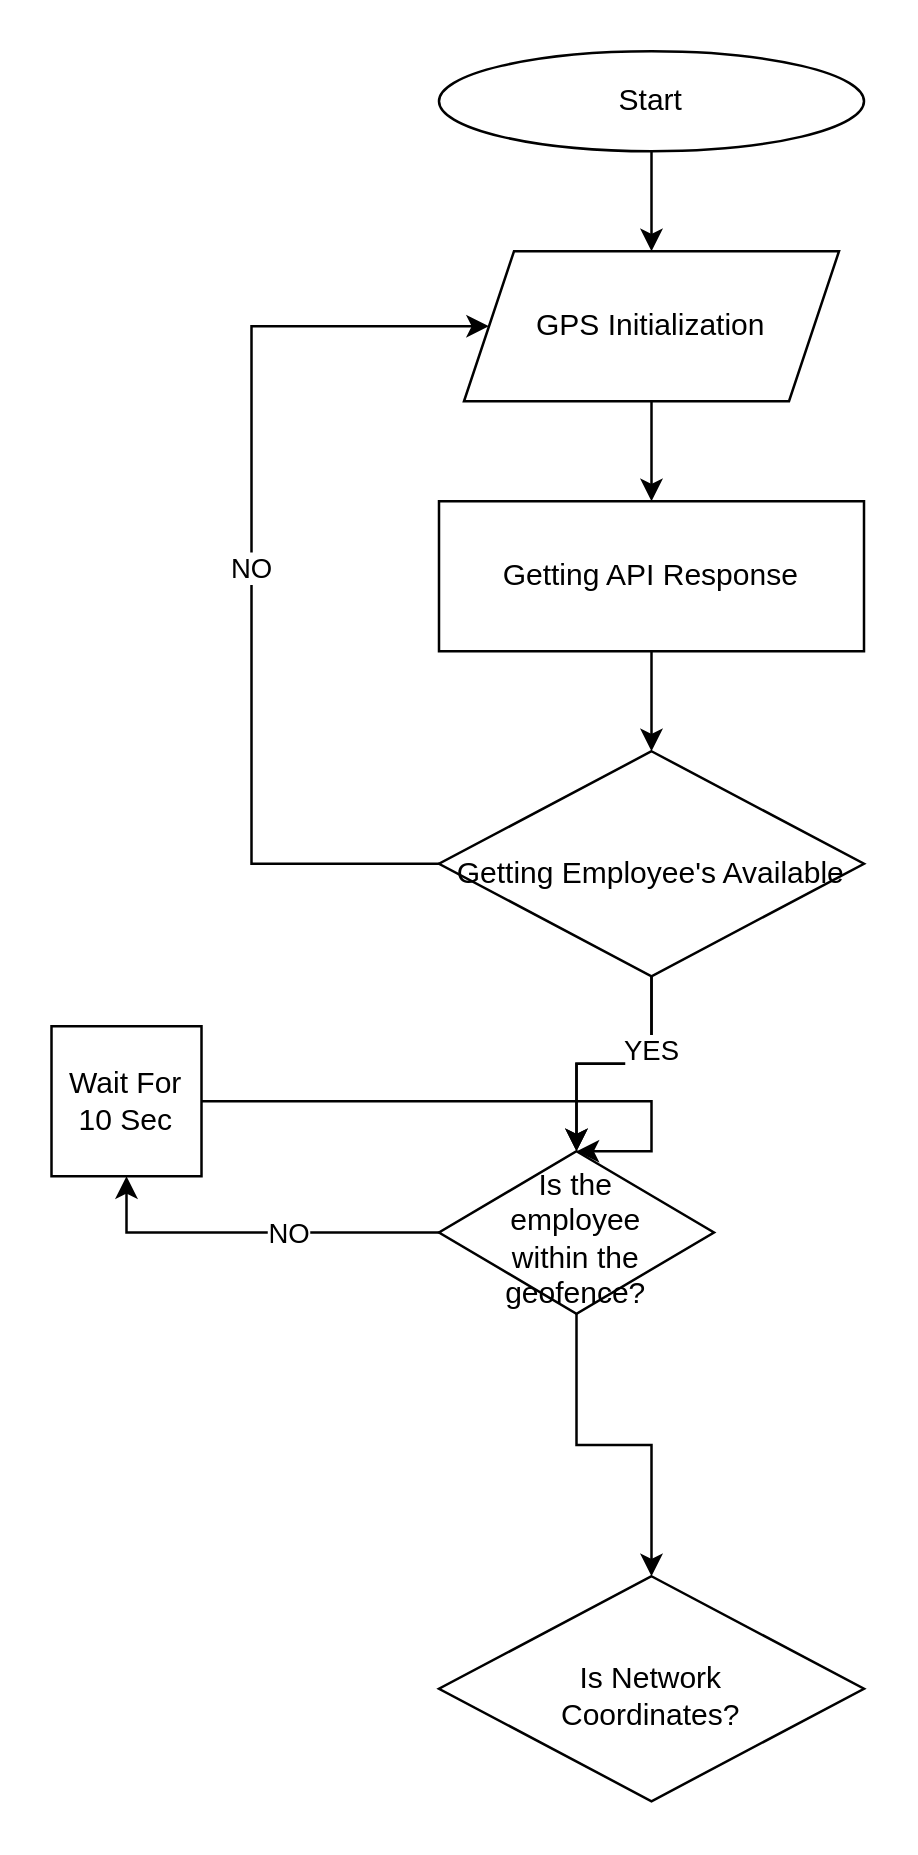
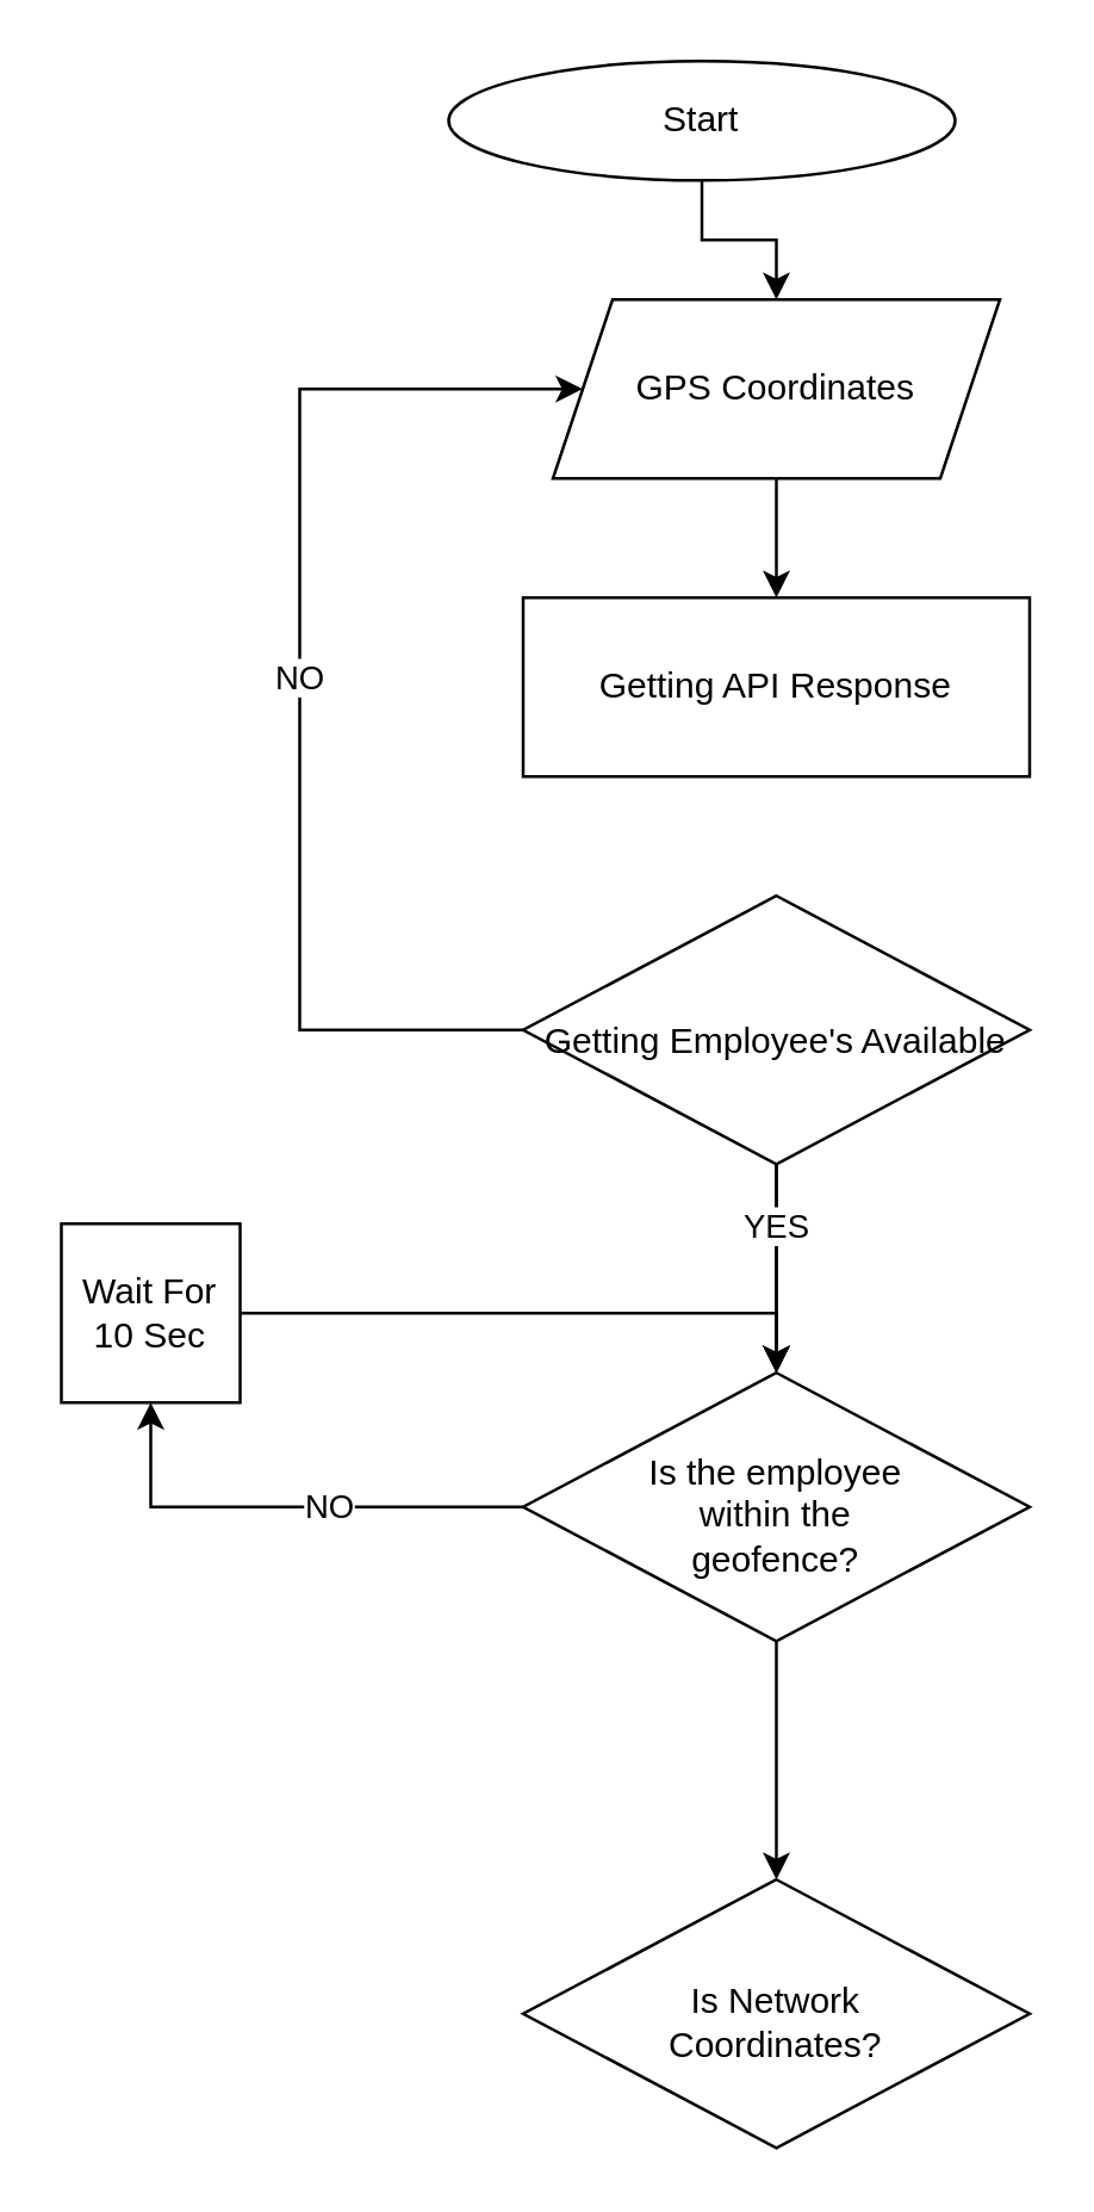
- <mxCell id="3" value="Start" style="ellipse;whiteSpace=wrap;html=1;" vertex="1" parent="1"><mxGeometry x="175" y="20" width="170" height="40" as="geometry" /></mxCell>
+ <mxCell id="3" value="Start" style="ellipse;whiteSpace=wrap;html=1;" vertex="1" parent="1"><mxGeometry x="150" y="20" width="170" height="40" as="geometry" /></mxCell>
- <mxCell id="5" value="GPS Initialization" style="shape=parallelogram;perimeter=parallelogramPerimeter;whiteSpace=wrap;html=1;fixedSize=1;" vertex="1" parent="1"><mxGeometry x="185" y="100" width="150" height="60" as="geometry" /></mxCell>
+ <mxCell id="5" value="GPS Coordinates" style="shape=parallelogram;perimeter=parallelogramPerimeter;whiteSpace=wrap;html=1;fixedSize=1;" vertex="1" parent="1"><mxGeometry x="185" y="100" width="150" height="60" as="geometry" /></mxCell>
- <mxCell id="6" value="" style="edgeStyle=orthogonalEdgeStyle;rounded=0;orthogonalLoop=1;jettySize=auto;html=1;" edge="1" parent="1" source="7" target="10"><mxGeometry relative="1" as="geometry" /></mxCell>
- <mxCell id="14" value="&lt;div style=&quot;&quot;&gt;&lt;span style=&quot;background-color: initial;&quot;&gt;Is the employee within the geofence?&lt;/span&gt;&lt;/div&gt;" style="rhombus;whiteSpace=wrap;html=1;align=center;spacingLeft=30;spacingRight=30;spacingTop=5;" vertex="1" parent="1"><mxGeometry x="175" y="460" width="110" height="65" as="geometry" /></mxCell>
+ <mxCell id="14" value="&lt;div style=&quot;&quot;&gt;&lt;span style=&quot;background-color: initial;&quot;&gt;Is the employee within the geofence?&lt;/span&gt;&lt;/div&gt;" style="rhombus;whiteSpace=wrap;html=1;align=center;spacingLeft=30;spacingRight=30;spacingTop=5;" vertex="1" parent="1"><mxGeometry x="175" y="460" width="170" height="90" as="geometry" /></mxCell>
